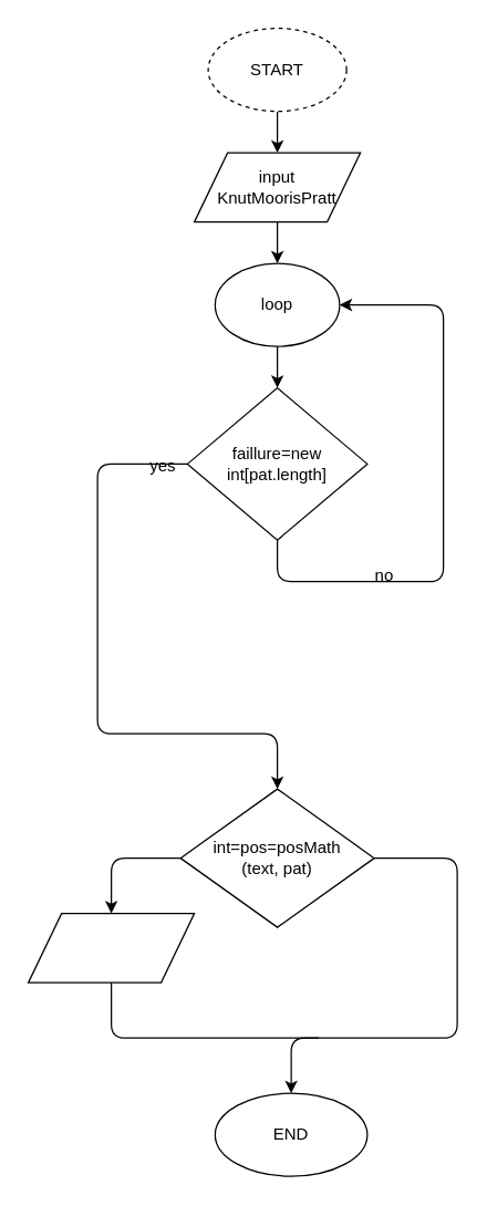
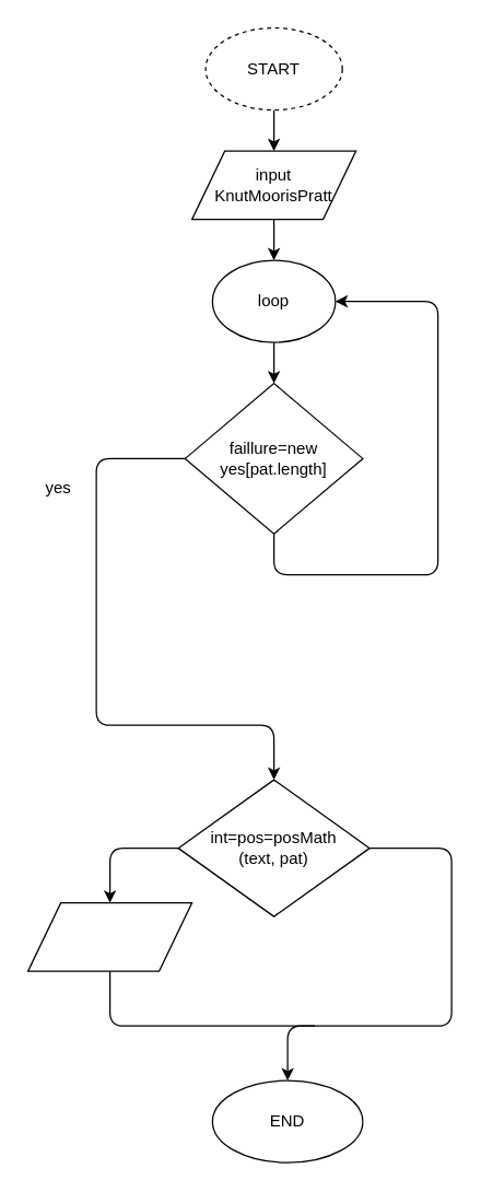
- <mxCell id="8" value="faillure=new int[pat.length]" style="rhombus;whiteSpace=wrap;html=1;" vertex="1" parent="1"><mxGeometry x="135" y="280" width="130" height="110" as="geometry" /></mxCell>
+ <mxCell id="8" value="faillure=new yes[pat.length]" style="rhombus;whiteSpace=wrap;html=1;" vertex="1" parent="1"><mxGeometry x="135" y="280" width="130" height="110" as="geometry" /></mxCell>
- <mxCell id="12" value="yes" style="text;html=1;align=center;verticalAlign=middle;resizable=0;points=[];autosize=1;" vertex="1" parent="1"><mxGeometry x="102" y="327" width="30" height="20" as="geometry" /></mxCell>
+ <mxCell id="12" value="yes" style="text;html=1;align=center;verticalAlign=middle;resizable=0;points=[];autosize=1;" vertex="1" parent="1"><mxGeometry x="27" y="347" width="30" height="20" as="geometry" /></mxCell>
- <mxCell id="10" value="no" style="text;html=1;align=center;verticalAlign=middle;resizable=0;points=[];autosize=1;" vertex="1" parent="1"><mxGeometry x="262" y="406" width="30" height="20" as="geometry" /></mxCell>
